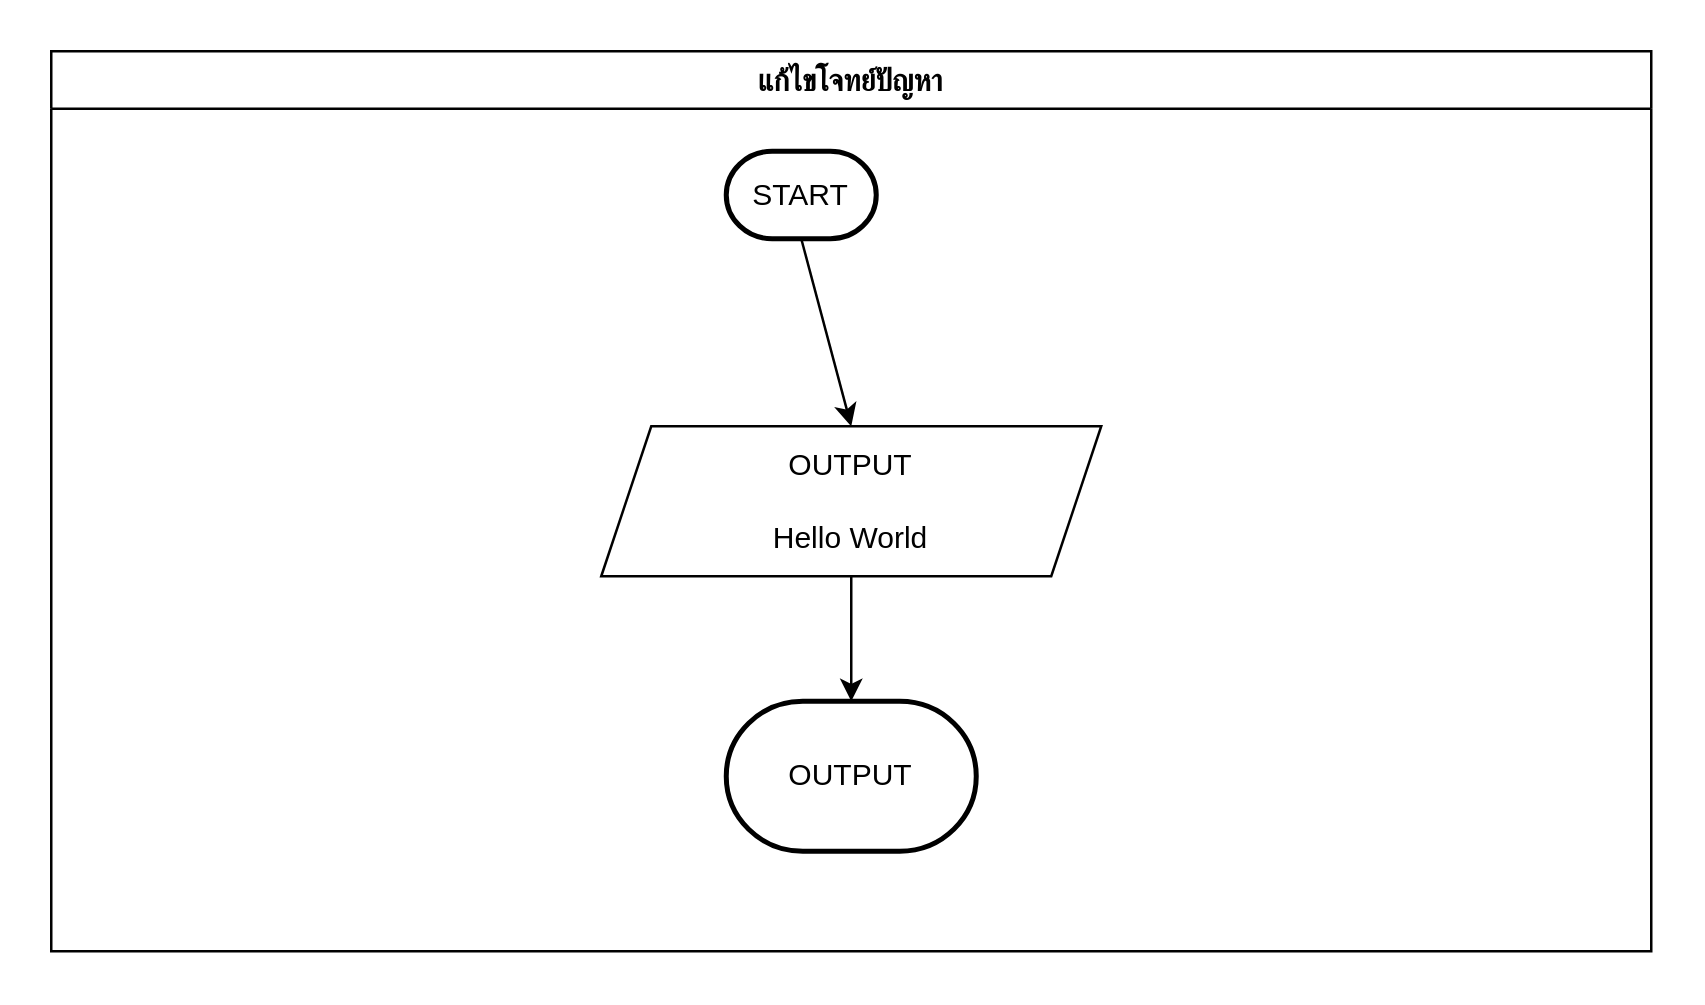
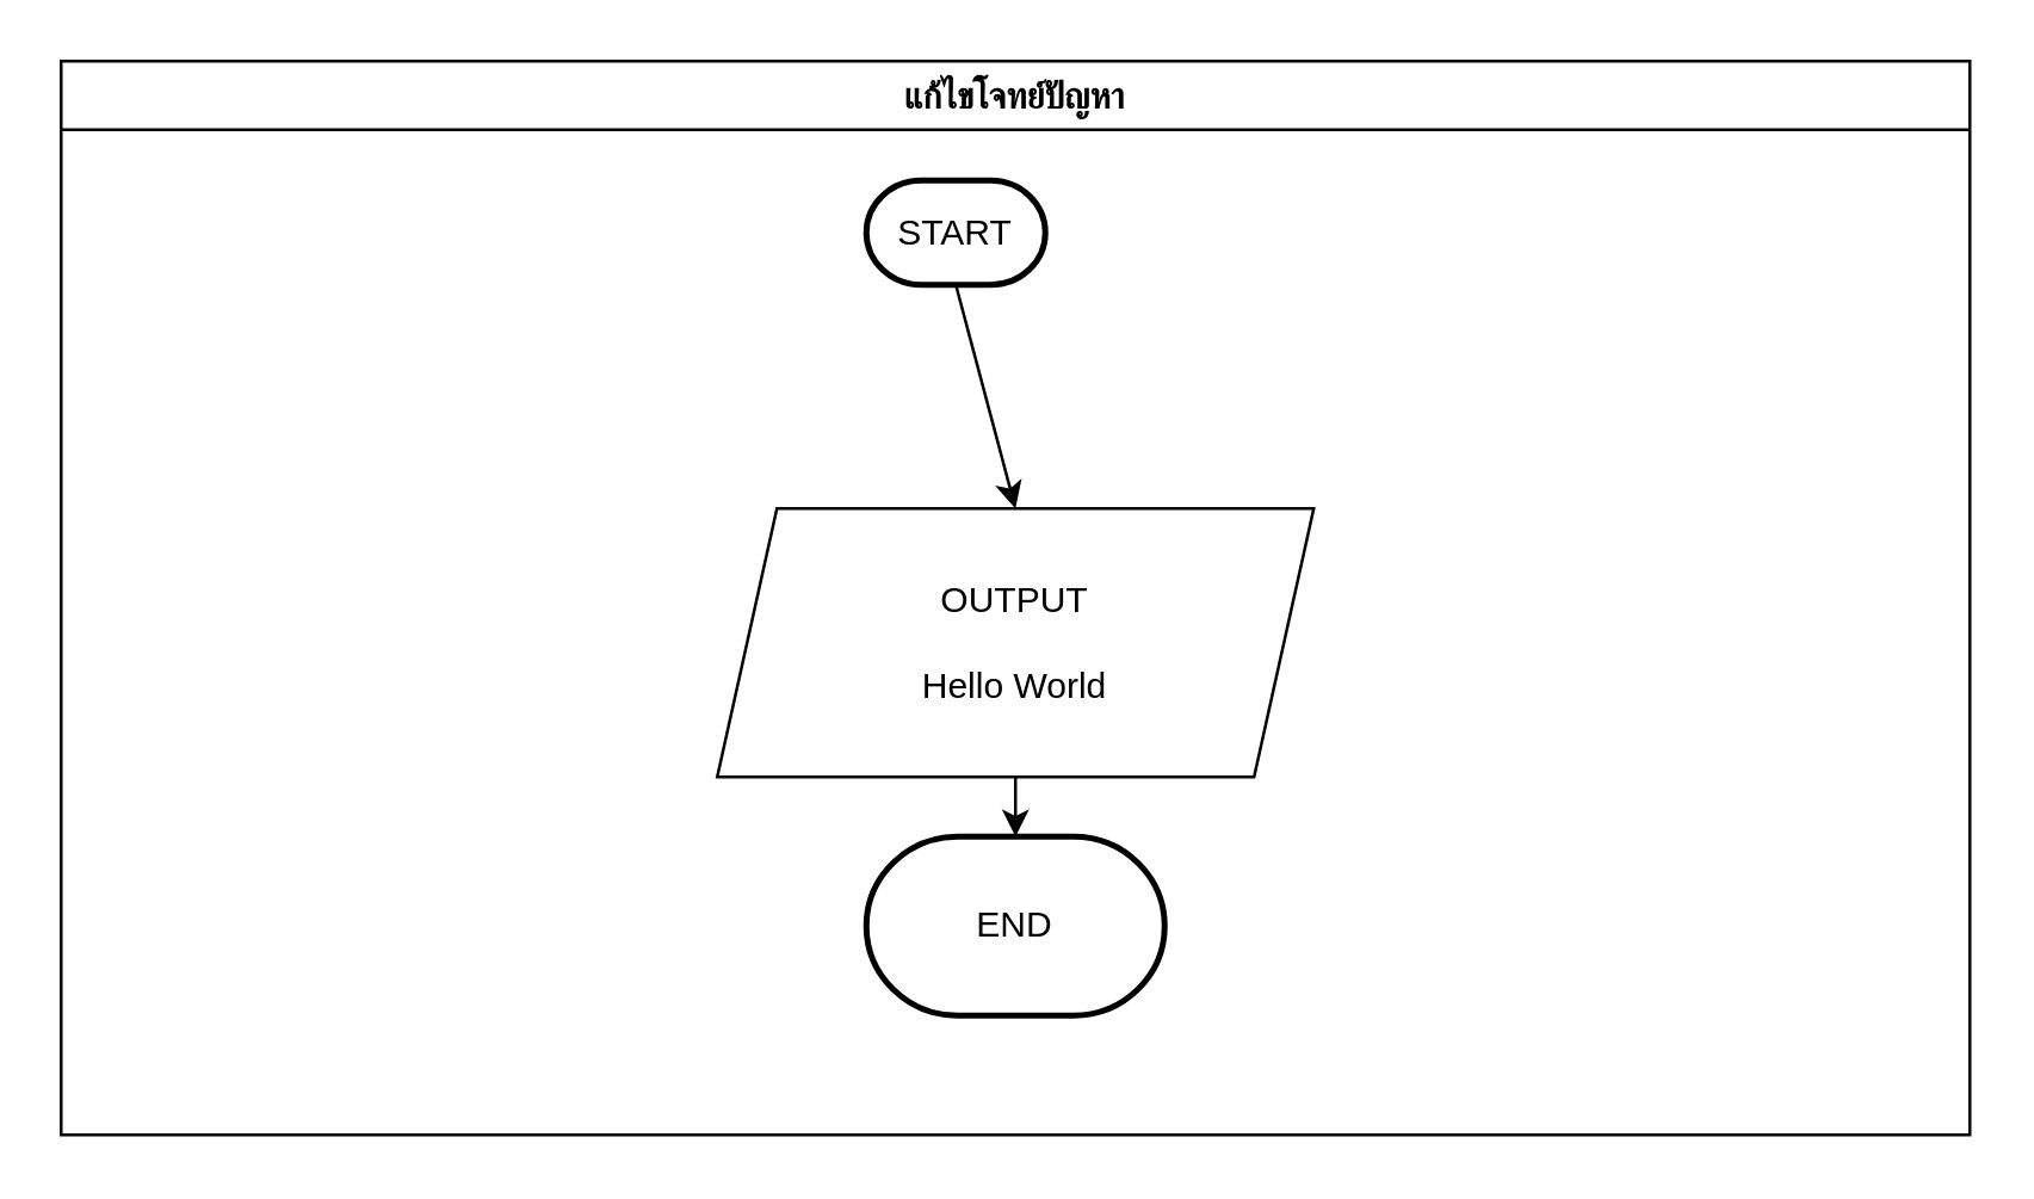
- <mxCell id="3" value="OUTPUT&lt;div&gt;&lt;br&gt;&lt;/div&gt;&lt;div&gt;Hello World&lt;/div&gt;" style="shape=parallelogram;perimeter=parallelogramPerimeter;whiteSpace=wrap;html=1;fixedSize=1;" parent="2" vertex="1"><mxGeometry x="220" y="150" width="200" height="60" as="geometry" /></mxCell>
+ <mxCell id="3" value="OUTPUT&lt;div&gt;&lt;br&gt;&lt;/div&gt;&lt;div&gt;Hello World&lt;/div&gt;" style="shape=parallelogram;perimeter=parallelogramPerimeter;whiteSpace=wrap;html=1;fixedSize=1;" parent="2" vertex="1"><mxGeometry x="220" y="150" width="200" height="90" as="geometry" /></mxCell>
- <mxCell id="5" value="OUTPUT" style="strokeWidth=2;html=1;shape=mxgraph.flowchart.terminator;whiteSpace=wrap;" vertex="1" parent="2"><mxGeometry x="270" y="260" width="100" height="60" as="geometry" /></mxCell>
+ <mxCell id="5" value="END" style="strokeWidth=2;html=1;shape=mxgraph.flowchart.terminator;whiteSpace=wrap;" vertex="1" parent="2"><mxGeometry x="270" y="260" width="100" height="60" as="geometry" /></mxCell>
